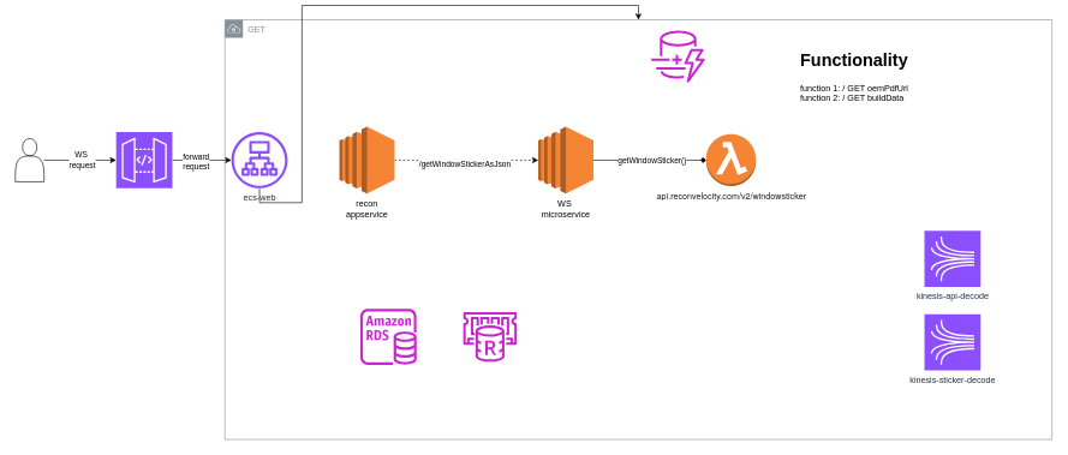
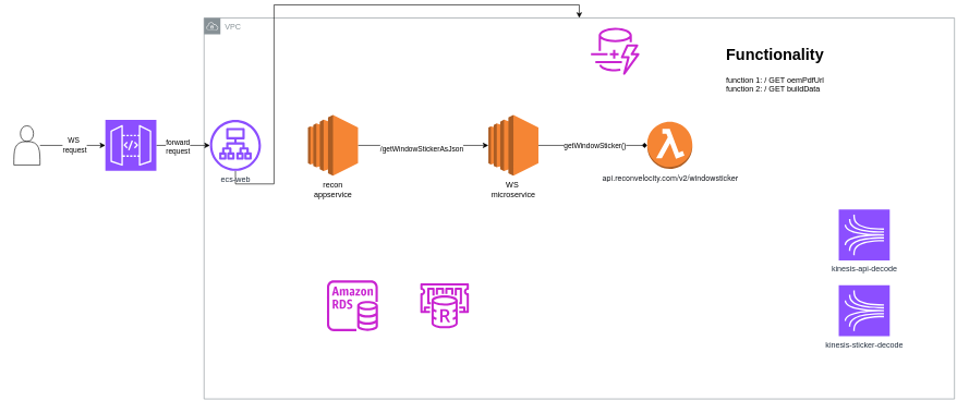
- <mxCell id="2" value="GET" style="sketch=0;outlineConnect=0;gradientColor=none;html=1;whiteSpace=wrap;fontSize=12;fontStyle=0;shape=mxgraph.aws4.group;grIcon=mxgraph.aws4.group_vpc;strokeColor=#879196;fillColor=none;verticalAlign=top;align=left;spacingLeft=30;fontColor=#879196;dashed=0;" vertex="1" parent="1"><mxGeometry x="311" y="20" width="1148" height="583" as="geometry" /></mxCell>
+ <mxCell id="2" value="VPC" style="sketch=0;outlineConnect=0;gradientColor=none;html=1;whiteSpace=wrap;fontSize=12;fontStyle=0;shape=mxgraph.aws4.group;grIcon=mxgraph.aws4.group_vpc;strokeColor=#879196;fillColor=none;verticalAlign=top;align=left;spacingLeft=30;fontColor=#879196;dashed=0;" vertex="1" parent="1"><mxGeometry x="311" y="20" width="1148" height="583" as="geometry" /></mxCell>
- <mxCell id="11" style="edgeStyle=orthogonalEdgeStyle;rounded=0;orthogonalLoop=1;jettySize=auto;html=1;dashed=1;" edge="1" parent="1" source="14" target="13"><mxGeometry relative="1" as="geometry" /></mxCell>
+ <mxCell id="11" style="edgeStyle=orthogonalEdgeStyle;rounded=0;orthogonalLoop=1;jettySize=auto;html=1;" edge="1" parent="1" source="14" target="13"><mxGeometry relative="1" as="geometry" /></mxCell>
- <mxCell id="17" value="&lt;span style=&quot;color: rgb(22, 25, 31); font-family: &amp;quot;Amazon Ember&amp;quot;, &amp;quot;Helvetica Neue&amp;quot;, Roboto, Arial, sans-serif; text-align: start; white-space: pre-wrap; background-color: rgb(255, 255, 255);&quot;&gt;&lt;font&gt;api.reconvelocity.com/v2/windowsticker&lt;/font&gt;&lt;/span&gt;" style="outlineConnect=0;dashed=0;verticalLabelPosition=bottom;verticalAlign=top;align=center;html=1;shape=mxgraph.aws3.lambda_function;fillColor=#F58534;gradientColor=none;" vertex="1" parent="1"><mxGeometry x="979" y="179" width="69" height="72" as="geometry" /></mxCell>
+ <mxCell id="17" value="&lt;span style=&quot;color: rgb(22, 25, 31); font-family: &amp;quot;Amazon Ember&amp;quot;, &amp;quot;Helvetica Neue&amp;quot;, Roboto, Arial, sans-serif; text-align: start; white-space: pre-wrap; background-color: rgb(255, 255, 255);&quot;&gt;&lt;font&gt;api.reconvelocity.com/v2/windowsticker&lt;/font&gt;&lt;/span&gt;" style="outlineConnect=0;dashed=0;verticalLabelPosition=bottom;verticalAlign=top;align=center;html=1;shape=mxgraph.aws3.lambda_function;fillColor=#F58534;gradientColor=none;" vertex="1" parent="1"><mxGeometry x="989" y="179" width="69" height="72" as="geometry" /></mxCell>
